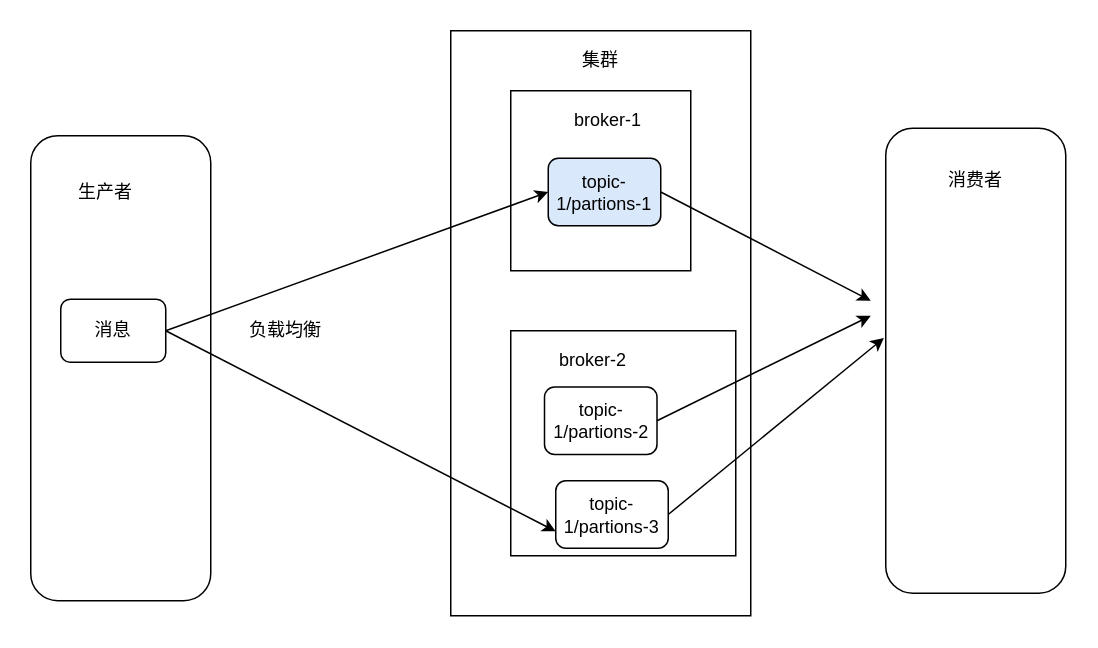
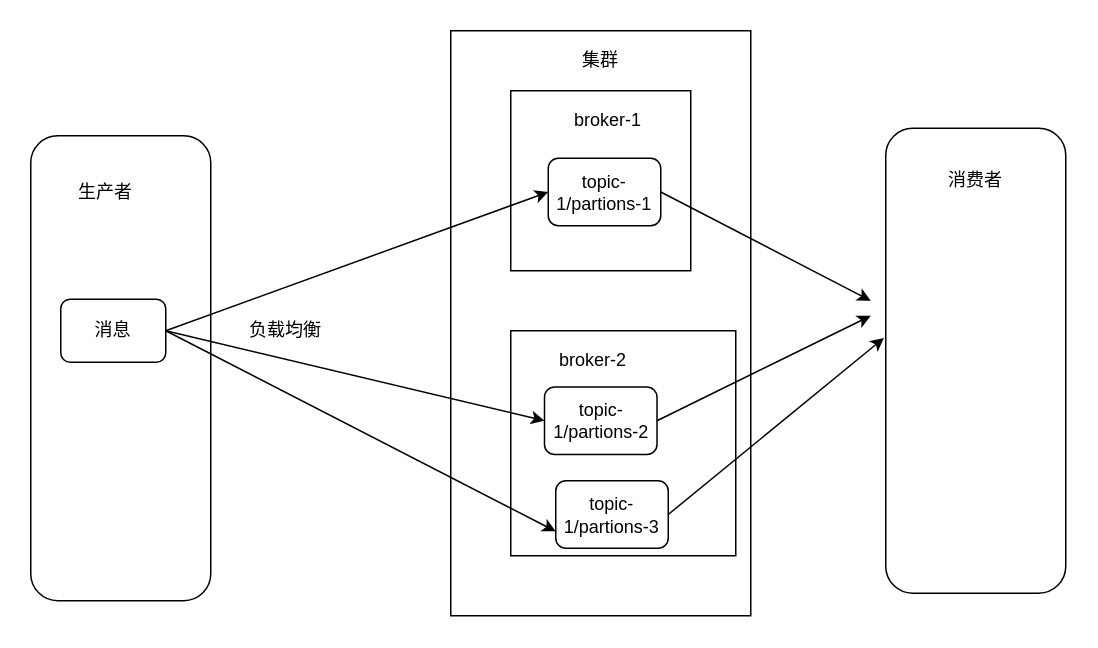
- <mxCell id="8" value="topic-1/partions-1" style="rounded=1;whiteSpace=wrap;html=1;fillColor=#dae8fc;" vertex="1" parent="1"><mxGeometry x="365" y="105" width="75" height="45" as="geometry" /></mxCell>
+ <mxCell id="8" value="topic-1/partions-1" style="rounded=1;whiteSpace=wrap;html=1;" vertex="1" parent="1"><mxGeometry x="365" y="105" width="75" height="45" as="geometry" /></mxCell>
+ <mxCell id="15" value="" style="endArrow=classic;html=1;entryX=0;entryY=0.5;entryDx=0;entryDy=0;exitX=1;exitY=0.5;exitDx=0;exitDy=0;" edge="1" parent="1" source="12" target="10"><mxGeometry width="50" height="50" relative="1" as="geometry"><mxPoint x="160" y="280" as="sourcePoint" /><mxPoint x="210" y="230" as="targetPoint" /></mxGeometry></mxCell>
